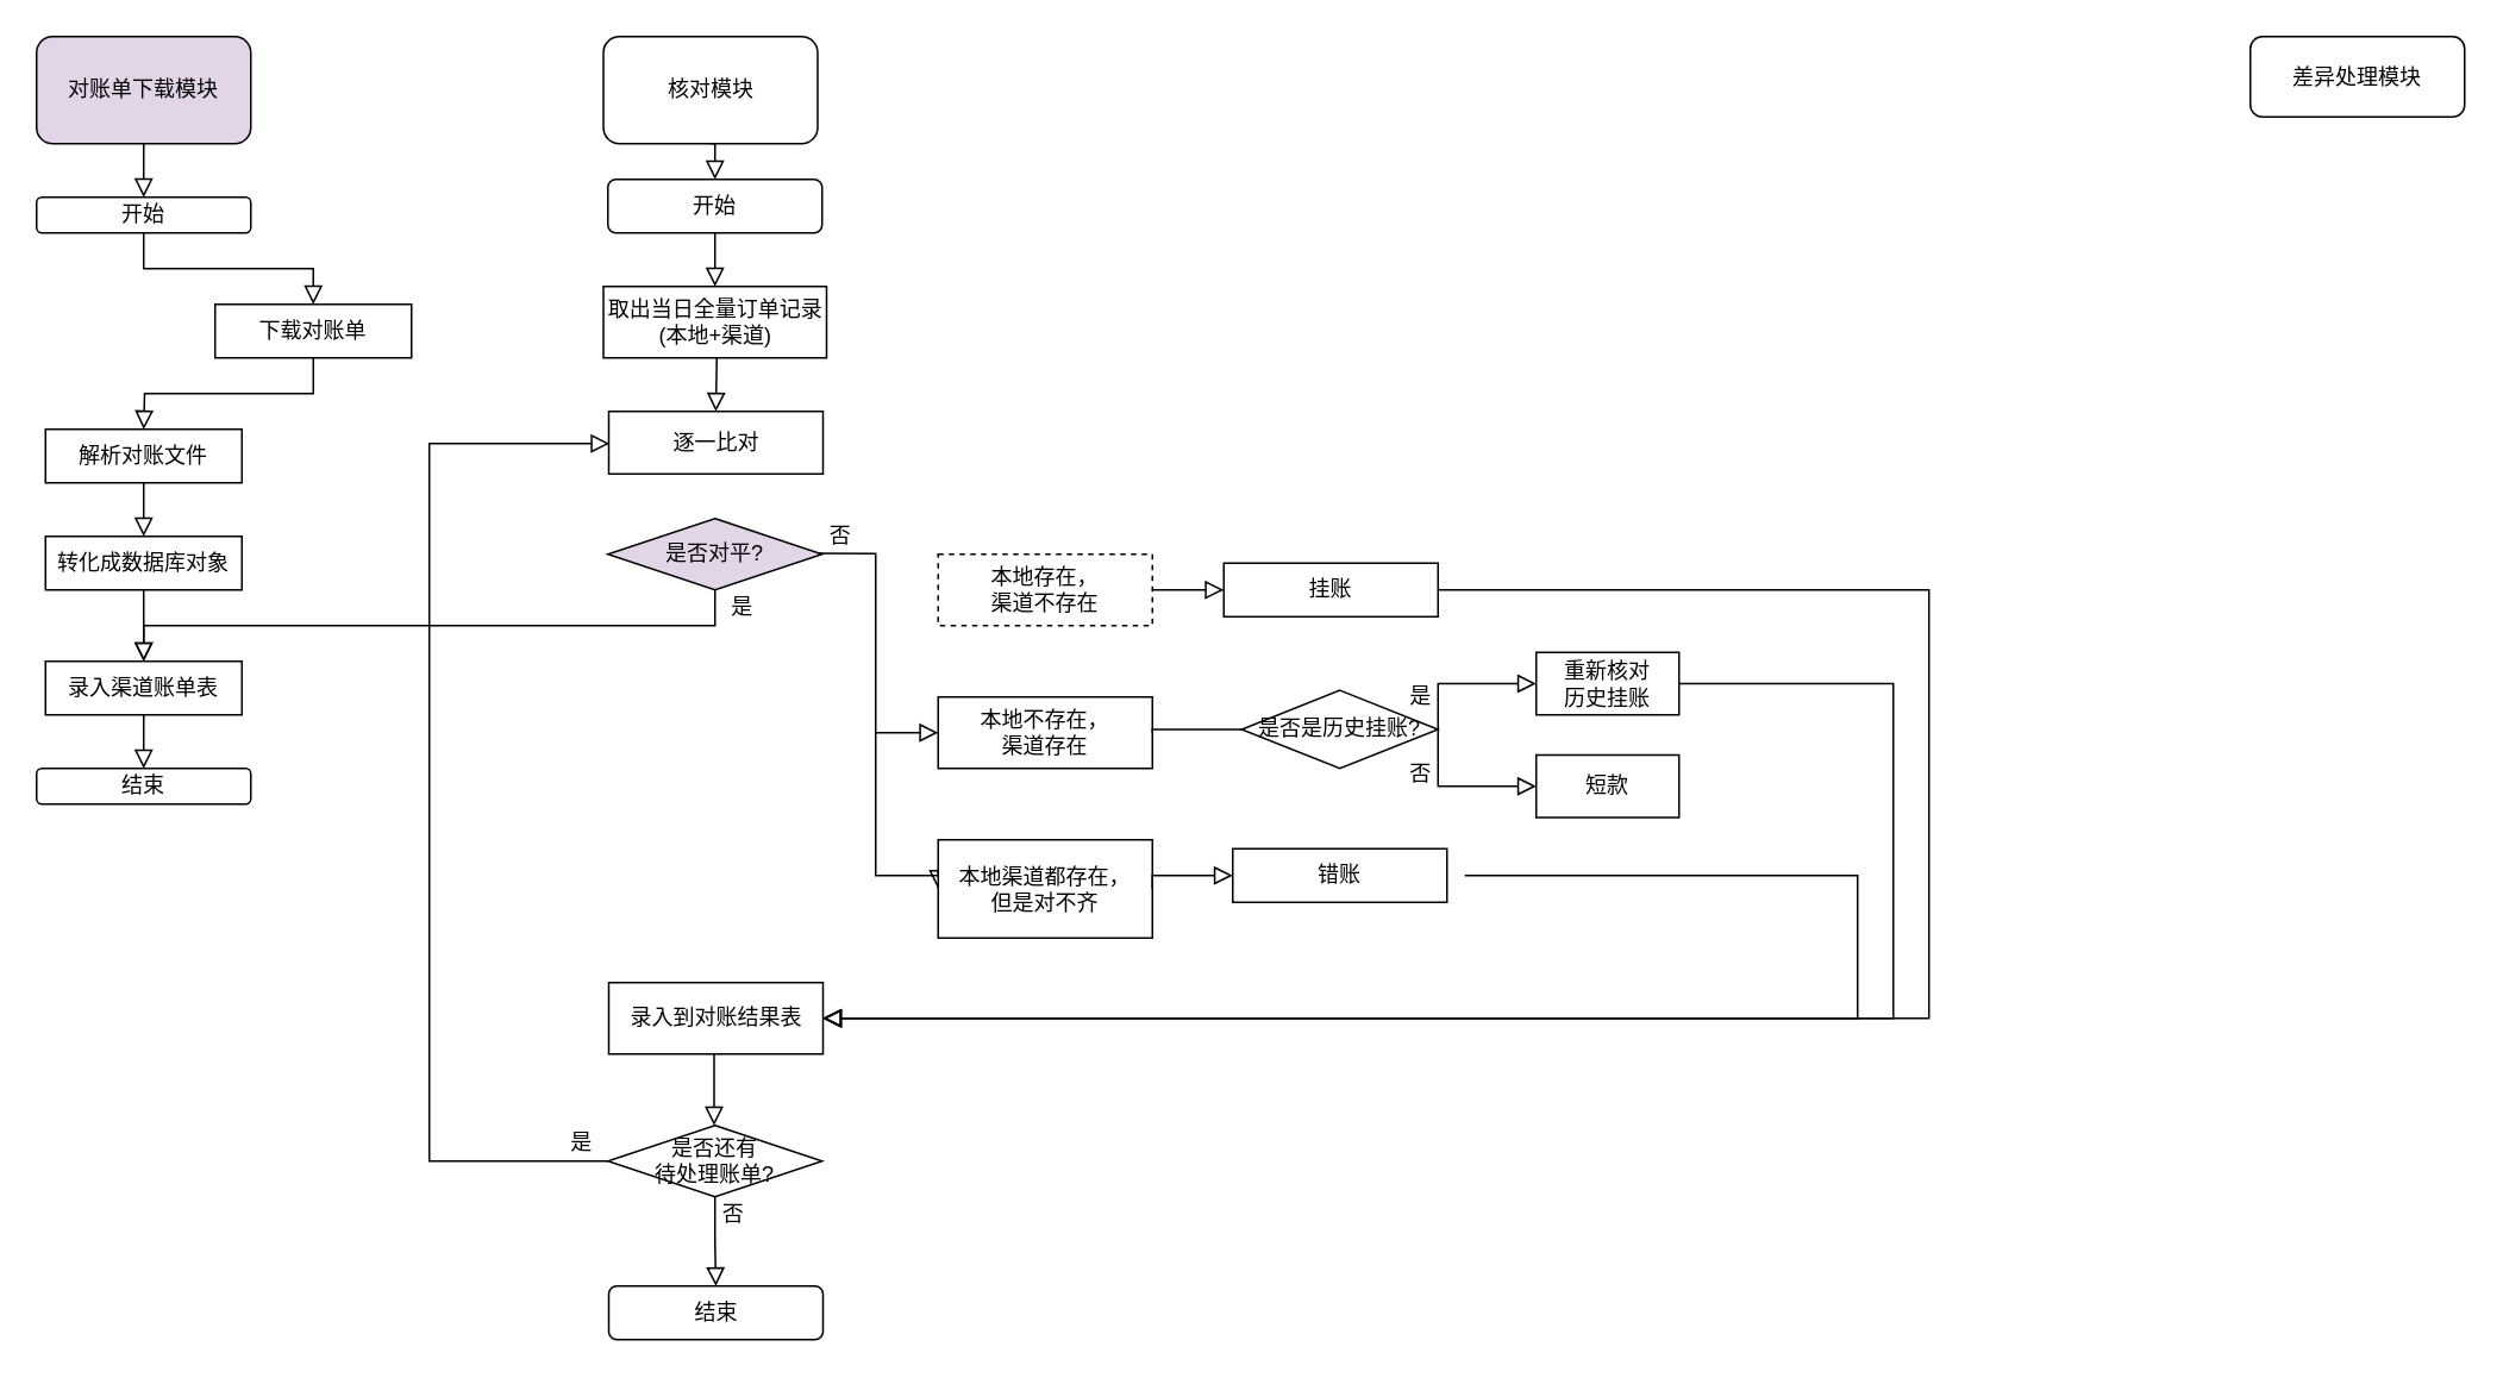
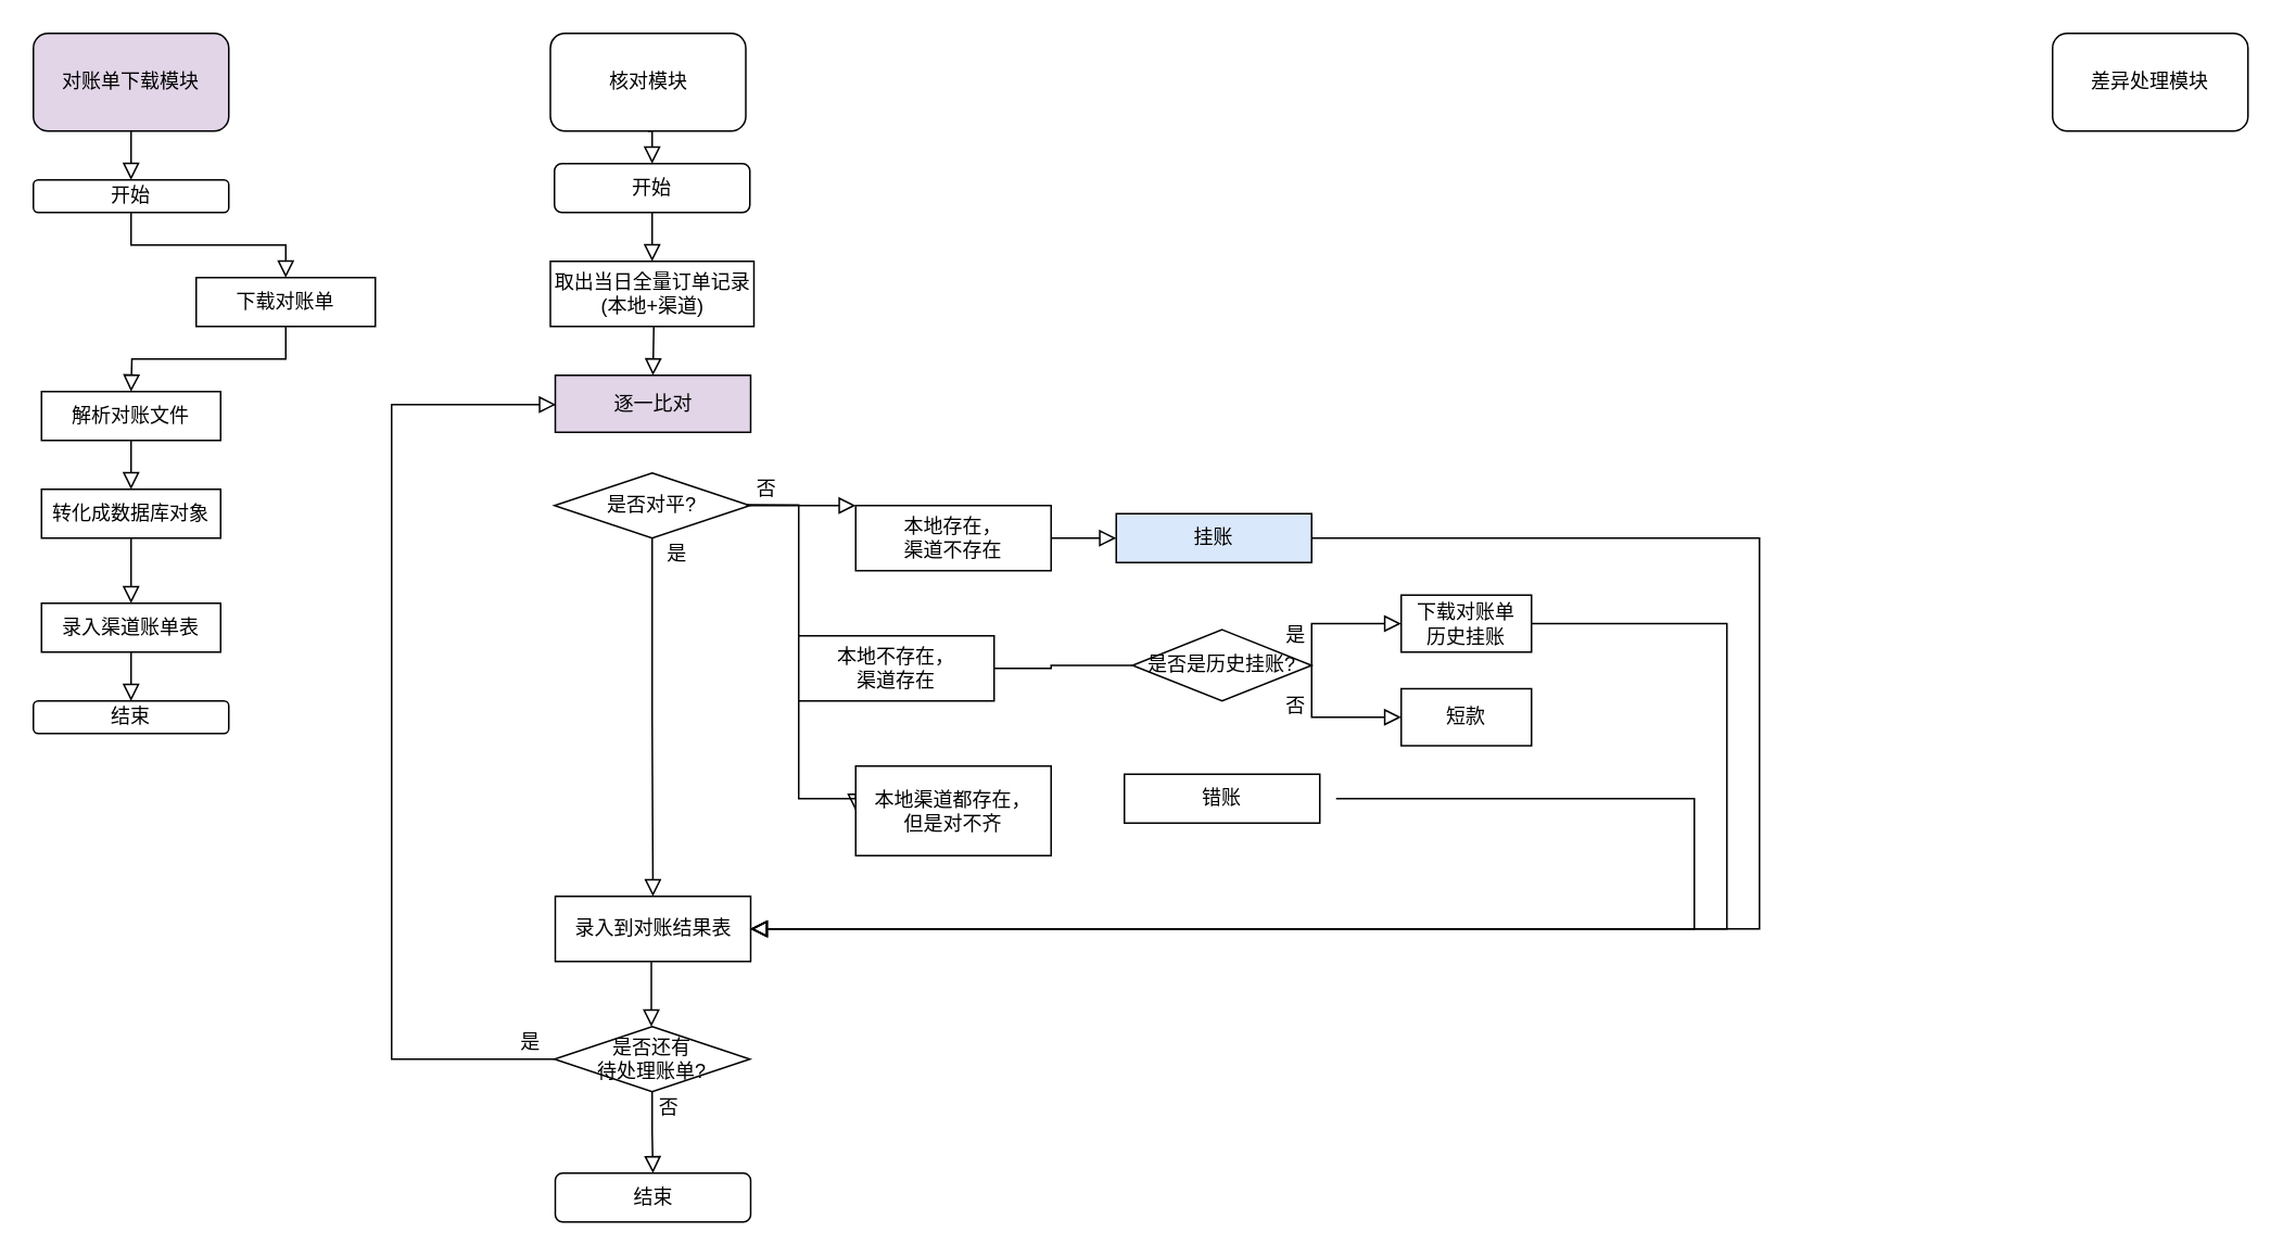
- <mxCell id="47" value="差异处理模块" style="rounded=1;whiteSpace=wrap;html=1;" vertex="1" parent="1"><mxGeometry x="1260" y="20" width="120" height="45" as="geometry" /></mxCell>
+ <mxCell id="47" value="差异处理模块" style="rounded=1;whiteSpace=wrap;html=1;" vertex="1" parent="1"><mxGeometry x="1260" y="20" width="120" height="60" as="geometry" /></mxCell>
- <mxCell id="48" value="逐一比对" style="rounded=0;whiteSpace=wrap;html=1;" vertex="1" parent="1"><mxGeometry x="340.5" y="230" width="120" height="35" as="geometry" /></mxCell>
+ <mxCell id="48" value="逐一比对" style="rounded=0;whiteSpace=wrap;html=1;fillColor=#e1d5e7;" vertex="1" parent="1"><mxGeometry x="340.5" y="230" width="120" height="35" as="geometry" /></mxCell>
- <mxCell id="21" value="是否对平?" style="rhombus;whiteSpace=wrap;html=1;fillColor=#e1d5e7;" vertex="1" parent="1"><mxGeometry x="340" y="290" width="120" height="40" as="geometry" /></mxCell>
+ <mxCell id="21" value="是否对平?" style="rhombus;whiteSpace=wrap;html=1;" vertex="1" parent="1"><mxGeometry x="340" y="290" width="120" height="40" as="geometry" /></mxCell>
+ <mxCell id="24" value="" style="rounded=0;html=1;jettySize=auto;orthogonalLoop=1;fontSize=11;endArrow=block;endFill=0;endSize=8;strokeWidth=1;shadow=0;labelBackgroundColor=none;edgeStyle=orthogonalEdgeStyle;exitX=1;exitY=0.5;exitDx=0;exitDy=0;entryX=0;entryY=0;entryDx=0;entryDy=0;" edge="1" parent="1" source="21" target="29"><mxGeometry relative="1" as="geometry"><mxPoint x="410" y="270" as="sourcePoint" /><mxPoint x="520" y="250" as="targetPoint" /><Array as="points"><mxPoint x="510" y="310" /><mxPoint x="510" y="310" /></Array></mxGeometry></mxCell>
- <mxCell id="29" value="&lt;span&gt;本地存在，&lt;/span&gt;&lt;br&gt;&lt;span&gt;渠道不存在&lt;/span&gt;" style="rounded=0;whiteSpace=wrap;html=1;dashed=1;" vertex="1" parent="1"><mxGeometry x="525" y="310" width="120" height="40" as="geometry" /></mxCell>
+ <mxCell id="29" value="&lt;span&gt;本地存在，&lt;/span&gt;&lt;br&gt;&lt;span&gt;渠道不存在&lt;/span&gt;" style="rounded=0;whiteSpace=wrap;html=1;" vertex="1" parent="1"><mxGeometry x="525" y="310" width="120" height="40" as="geometry" /></mxCell>
- <mxCell id="49" value="挂账" style="rounded=0;whiteSpace=wrap;html=1;" vertex="1" parent="1"><mxGeometry x="685" y="315" width="120" height="30" as="geometry" /></mxCell>
+ <mxCell id="49" value="挂账" style="rounded=0;whiteSpace=wrap;html=1;fillColor=#dae8fc;" vertex="1" parent="1"><mxGeometry x="685" y="315" width="120" height="30" as="geometry" /></mxCell>
- <mxCell id="40" value="" style="rounded=0;html=1;jettySize=auto;orthogonalLoop=1;fontSize=11;endArrow=block;endFill=0;endSize=8;strokeWidth=1;shadow=0;labelBackgroundColor=none;edgeStyle=orthogonalEdgeStyle;exitX=0.5;exitY=1;exitDx=0;exitDy=0;" edge="1" parent="1" source="21" target="10"><mxGeometry relative="1" as="geometry"><mxPoint x="410" y="270" as="sourcePoint" /><mxPoint x="410" y="300" as="targetPoint" /></mxGeometry></mxCell>
+ <mxCell id="40" value="" style="rounded=0;html=1;jettySize=auto;orthogonalLoop=1;fontSize=11;endArrow=block;endFill=0;endSize=8;strokeWidth=1;shadow=0;labelBackgroundColor=none;edgeStyle=orthogonalEdgeStyle;entryX=0.5;entryY=0;entryDx=0;entryDy=0;exitX=0.5;exitY=1;exitDx=0;exitDy=0;" edge="1" parent="1" source="21" target="36"><mxGeometry relative="1" as="geometry"><mxPoint x="410" y="270" as="sourcePoint" /><mxPoint x="410" y="300" as="targetPoint" /></mxGeometry></mxCell>
- <mxCell id="52" value="&lt;span&gt;重新核对&lt;/span&gt;&lt;br&gt;&lt;span&gt;历史挂账&lt;/span&gt;" style="rounded=0;whiteSpace=wrap;html=1;" vertex="1" parent="1"><mxGeometry x="860" y="365" width="80" height="35" as="geometry" /></mxCell>
+ <mxCell id="52" value="&lt;span&gt;下载对账单&lt;/span&gt;&lt;br&gt;&lt;span&gt;历史挂账&lt;/span&gt;" style="rounded=0;whiteSpace=wrap;html=1;" vertex="1" parent="1"><mxGeometry x="860" y="365" width="80" height="35" as="geometry" /></mxCell>
- <mxCell id="30" value="&lt;span&gt;本地不存在，&lt;/span&gt;&lt;br&gt;&lt;span&gt;渠道存在&lt;/span&gt;" style="rounded=0;whiteSpace=wrap;html=1;" vertex="1" parent="1"><mxGeometry x="525" y="390" width="120" height="40" as="geometry" /></mxCell>
+ <mxCell id="30" value="&lt;span&gt;本地不存在，&lt;/span&gt;&lt;br&gt;&lt;span&gt;渠道存在&lt;/span&gt;" style="rounded=0;whiteSpace=wrap;html=1;" vertex="1" parent="1"><mxGeometry x="490" y="390" width="120" height="40" as="geometry" /></mxCell>
- <mxCell id="51" value="" style="rounded=0;html=1;jettySize=auto;orthogonalLoop=1;fontSize=11;endArrow=block;endFill=0;endSize=8;strokeWidth=1;shadow=0;labelBackgroundColor=none;edgeStyle=orthogonalEdgeStyle;entryX=0;entryY=0.5;entryDx=0;entryDy=0;exitX=1;exitY=0.5;exitDx=0;exitDy=0;" edge="1" parent="1" source="31" target="50"><mxGeometry relative="1" as="geometry"><mxPoint x="655" y="418" as="sourcePoint" /><mxPoint x="705" y="418.125" as="targetPoint" /><Array as="points"><mxPoint x="670" y="490" /><mxPoint x="670" y="490" /></Array></mxGeometry></mxCell>
